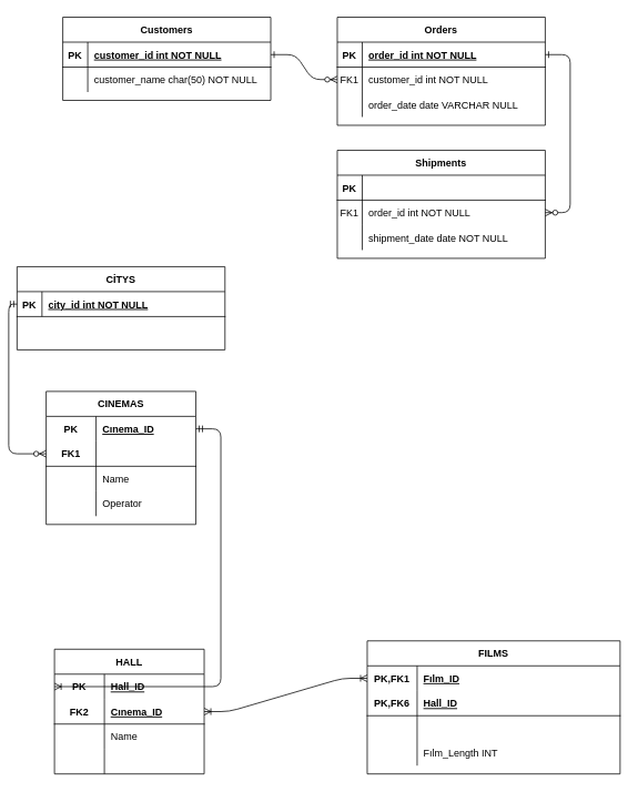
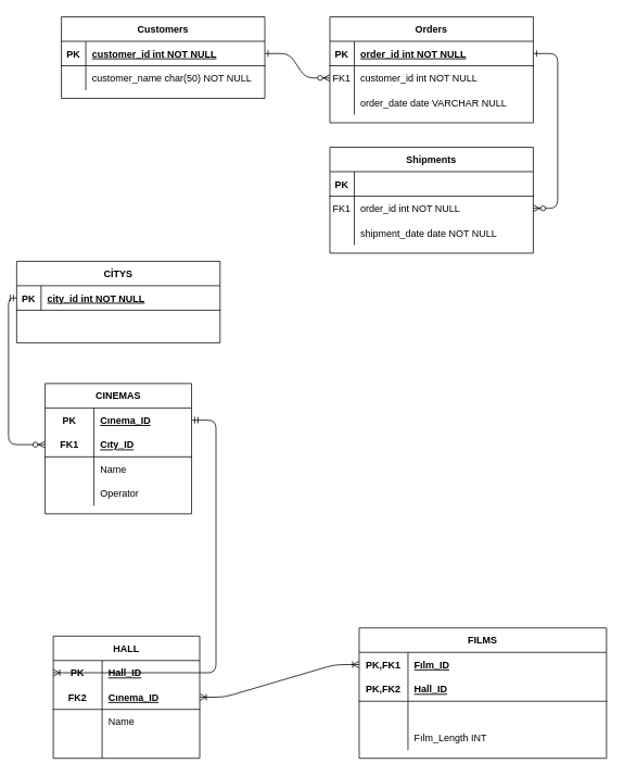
+ <mxCell id="42" value="Cıty_ID" style="shape=partialRectangle;connectable=0;fillColor=none;top=0;left=0;bottom=0;right=0;align=left;spacingLeft=6;fontStyle=5;overflow=hidden;" vertex="1" parent="40"><mxGeometry x="60" width="120" height="30" as="geometry" /></mxCell>
- <mxCell id="69" value="PK,FK6" style="shape=partialRectangle;connectable=0;fillColor=none;top=0;left=0;bottom=0;right=0;fontStyle=1;overflow=hidden;" vertex="1" parent="68"><mxGeometry width="60" height="30" as="geometry" /></mxCell>
+ <mxCell id="69" value="PK,FK2" style="shape=partialRectangle;connectable=0;fillColor=none;top=0;left=0;bottom=0;right=0;fontStyle=1;overflow=hidden;" vertex="1" parent="68"><mxGeometry width="60" height="30" as="geometry" /></mxCell>
